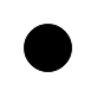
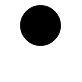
- <mxCell id="2" value="100" style="ellipse;whiteSpace=wrap;html=1;aspect=fixed;fontFamily=Fira Code;fillColor=#000000;" parent="1" vertex="1"><mxGeometry x="20" y="20" width="40" height="40" as="geometry" /></mxCell>
+ <mxCell id="2" value="100" style="ellipse;whiteSpace=wrap;html=1;aspect=fixed;fontFamily=Fira Code;fillColor=#000000;" parent="1" vertex="1"><mxGeometry x="20" y="5" width="40" height="40" as="geometry" /></mxCell>
